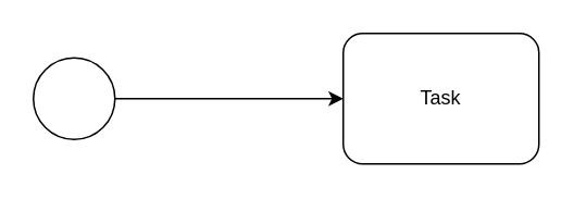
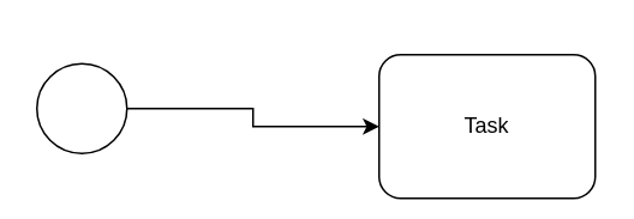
- <mxCell id="4" value="Task" style="shape=ext;rounded=1;html=1;whiteSpace=wrap;" vertex="1" parent="1"><mxGeometry x="210" y="20" width="120" height="80" as="geometry" /></mxCell>
+ <mxCell id="4" value="Task" style="shape=ext;rounded=1;html=1;whiteSpace=wrap;" vertex="1" parent="1"><mxGeometry x="210" y="30" width="120" height="80" as="geometry" /></mxCell>
